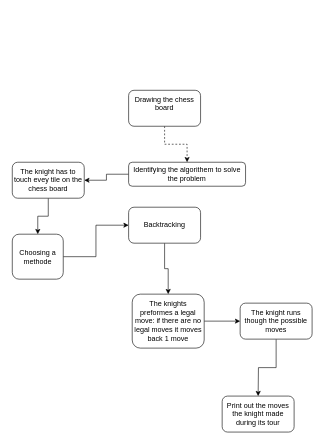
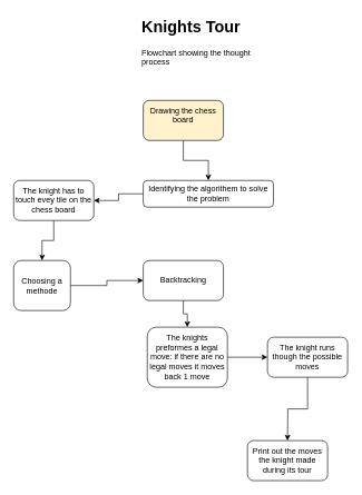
+ <mxCell id="2" value="&lt;h1 style=&quot;margin-top: 0px;&quot;&gt;Knights Tour&lt;/h1&gt;&lt;p&gt;Flowchart showing the thought process&lt;/p&gt;&lt;p&gt;&lt;br&gt;&lt;/p&gt;" style="text;html=1;whiteSpace=wrap;overflow=hidden;rounded=0;" vertex="1" parent="1"><mxGeometry x="210" y="20" width="180" height="120" as="geometry" /></mxCell>
- <mxCell id="4" value="Drawing the chess board&lt;div&gt;&amp;nbsp;&lt;/div&gt;" style="rounded=1;whiteSpace=wrap;html=1;" vertex="1" parent="1"><mxGeometry x="214" y="150" width="120" height="60" as="geometry" /></mxCell>
+ <mxCell id="4" value="Drawing the chess board&lt;div&gt;&amp;nbsp;&lt;/div&gt;" style="rounded=1;whiteSpace=wrap;html=1;fillColor=#fff2cc;" vertex="1" parent="1"><mxGeometry x="214" y="150" width="120" height="60" as="geometry" /></mxCell>
- <mxCell id="3" style="edgeStyle=orthogonalEdgeStyle;rounded=0;orthogonalLoop=1;jettySize=auto;html=1;dashed=1;" edge="1" parent="1" source="4" target="6"><mxGeometry relative="1" as="geometry" /></mxCell>
+ <mxCell id="3" style="edgeStyle=orthogonalEdgeStyle;rounded=0;orthogonalLoop=1;jettySize=auto;html=1;" edge="1" parent="1" source="4" target="6"><mxGeometry relative="1" as="geometry" /></mxCell>
- <mxCell id="12" value="Backtracking" style="rounded=1;whiteSpace=wrap;html=1;" vertex="1" parent="1"><mxGeometry x="214" y="345" width="120" height="60" as="geometry" /></mxCell>
+ <mxCell id="12" value="Backtracking" style="rounded=1;whiteSpace=wrap;html=1;" vertex="1" parent="1"><mxGeometry x="214" y="390" width="120" height="60" as="geometry" /></mxCell>
